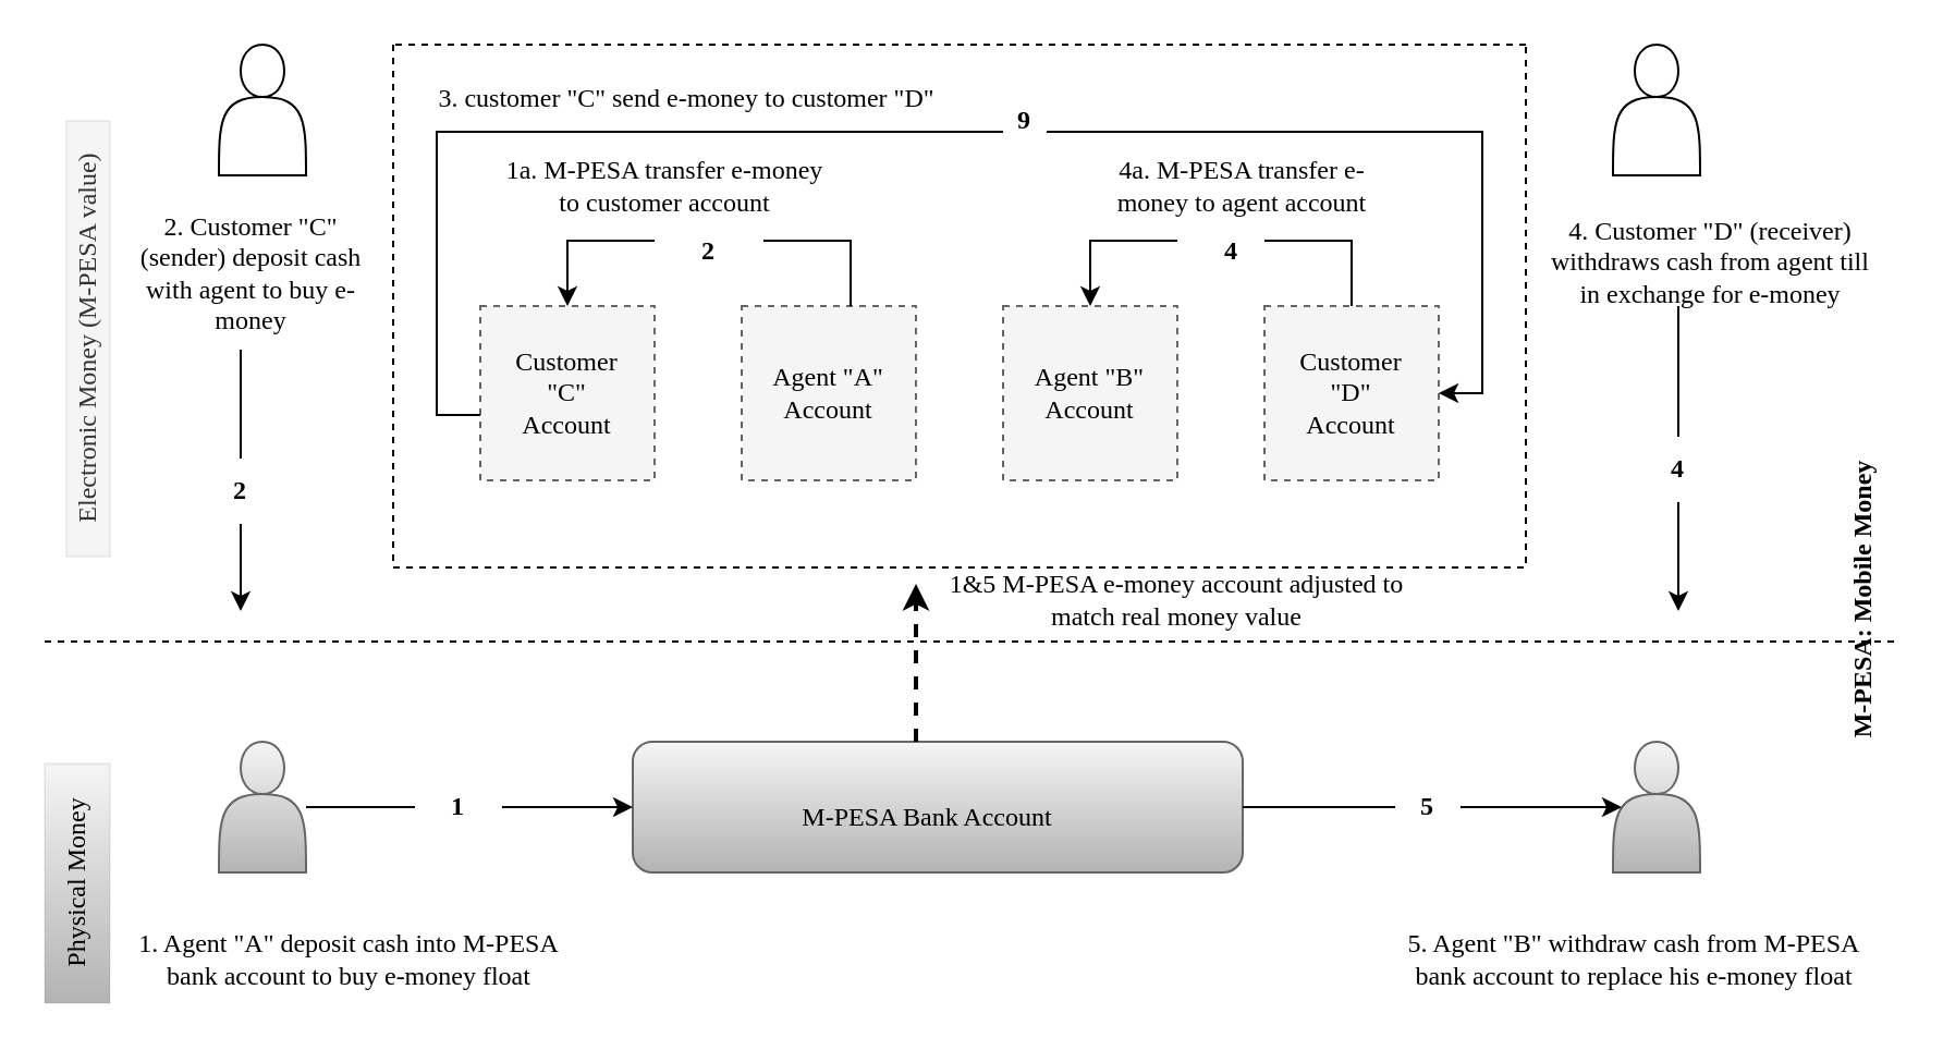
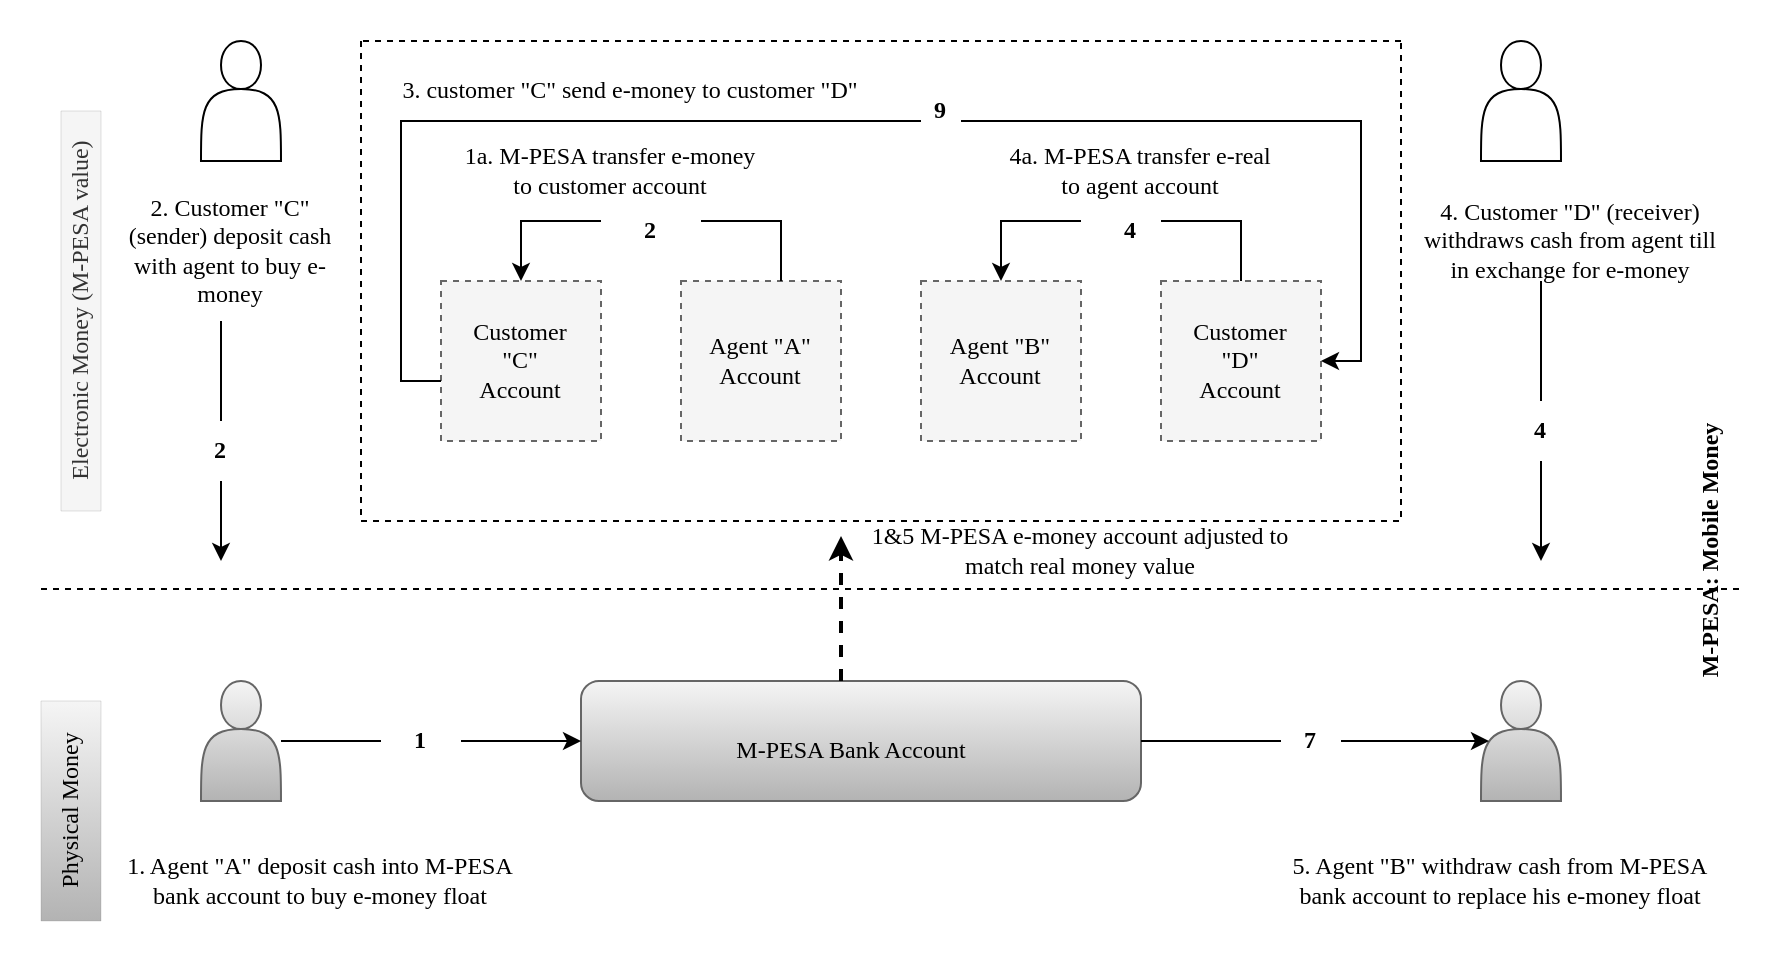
- <mxCell id="33" value="4a. M-PESA transfer e-money to agent account" style="text;html=1;strokeColor=none;fillColor=none;align=center;verticalAlign=middle;whiteSpace=wrap;rounded=0;dashed=1;fontFamily=Times New Roman;" vertex="1" parent="20"><mxGeometry x="320" y="50" width="140" height="30" as="geometry" /></mxCell>
+ <mxCell id="33" value="4a. M-PESA transfer e-real to agent account" style="text;html=1;strokeColor=none;fillColor=none;align=center;verticalAlign=middle;whiteSpace=wrap;rounded=0;dashed=1;fontFamily=Times New Roman;" vertex="1" parent="20"><mxGeometry x="320" y="50" width="140" height="30" as="geometry" /></mxCell>
- <mxCell id="14" value="5" style="text;html=1;strokeColor=none;fillColor=none;align=center;verticalAlign=middle;whiteSpace=wrap;rounded=0;fontFamily=Times New Roman;fontStyle=1" vertex="1" parent="1"><mxGeometry x="640" y="355" width="30" height="30" as="geometry" /></mxCell>
+ <mxCell id="14" value="7" style="text;html=1;strokeColor=none;fillColor=none;align=center;verticalAlign=middle;whiteSpace=wrap;rounded=0;fontFamily=Times New Roman;fontStyle=1" vertex="1" parent="1"><mxGeometry x="640" y="355" width="30" height="30" as="geometry" /></mxCell>
